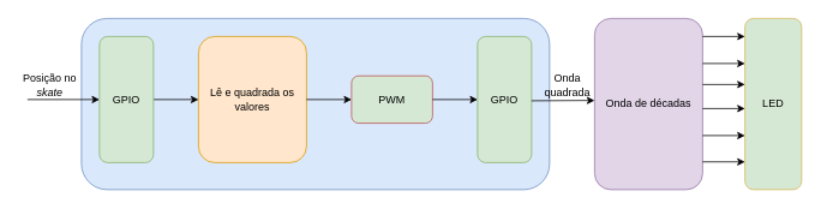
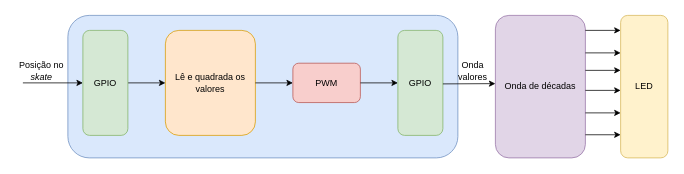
- <mxCell id="12" value="Onda quadrada" style="text;html=1;strokeColor=none;fillColor=none;align=center;verticalAlign=middle;whiteSpace=wrap;rounded=0;" parent="1" vertex="1"><mxGeometry x="610" y="83.75" width="40" height="20" as="geometry" /></mxCell>
+ <mxCell id="12" value="Onda valores" style="text;html=1;strokeColor=none;fillColor=none;align=center;verticalAlign=middle;whiteSpace=wrap;rounded=0;" parent="1" vertex="1"><mxGeometry x="610" y="83.75" width="40" height="20" as="geometry" /></mxCell>
- <mxCell id="8" value="PWM" style="rounded=1;whiteSpace=wrap;html=1;fillColor=#d5e8d4;strokeColor=#b85450;" parent="1" vertex="1"><mxGeometry x="390" y="83.75" width="90" height="52.5" as="geometry" /></mxCell>
+ <mxCell id="8" value="PWM" style="rounded=1;whiteSpace=wrap;html=1;fillColor=#f8cecc;strokeColor=#b85450;" parent="1" vertex="1"><mxGeometry x="390" y="83.75" width="90" height="52.5" as="geometry" /></mxCell>
- <mxCell id="15" value="LED" style="rounded=1;whiteSpace=wrap;html=1;fillColor=#d5e8d4;strokeColor=#d6b656;" vertex="1" parent="1"><mxGeometry x="827" y="20" width="63" height="190" as="geometry" /></mxCell>
+ <mxCell id="15" value="LED" style="rounded=1;whiteSpace=wrap;html=1;fillColor=#fff2cc;strokeColor=#d6b656;" vertex="1" parent="1"><mxGeometry x="827" y="20" width="63" height="190" as="geometry" /></mxCell>
